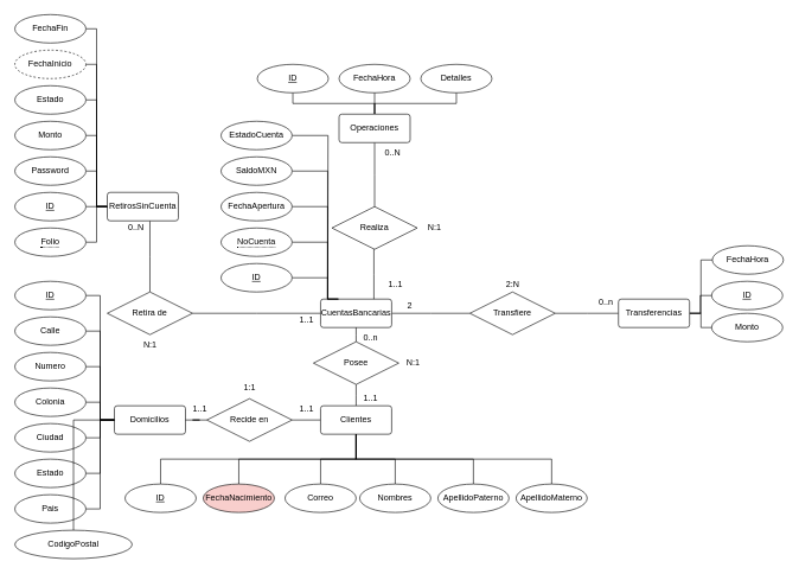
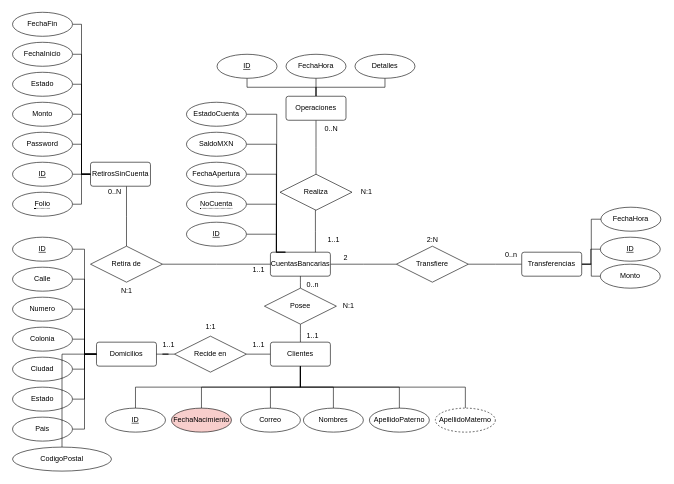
- <mxCell id="89" value="FechaInicio" style="ellipse;whiteSpace=wrap;html=1;align=center;dashed=1;" parent="1" vertex="1"><mxGeometry x="20" y="70" width="100" height="40" as="geometry" /></mxCell>
+ <mxCell id="89" value="FechaInicio" style="ellipse;whiteSpace=wrap;html=1;align=center;" parent="1" vertex="1"><mxGeometry x="20" y="70" width="100" height="40" as="geometry" /></mxCell>
- <mxCell id="36" value="ApellidoMaterno" style="ellipse;whiteSpace=wrap;html=1;align=center;" parent="1" vertex="1"><mxGeometry x="725" y="680" width="100" height="40" as="geometry" /></mxCell>
+ <mxCell id="36" value="ApellidoMaterno" style="ellipse;whiteSpace=wrap;html=1;align=center;dashed=1;" parent="1" vertex="1"><mxGeometry x="725" y="680" width="100" height="40" as="geometry" /></mxCell>
